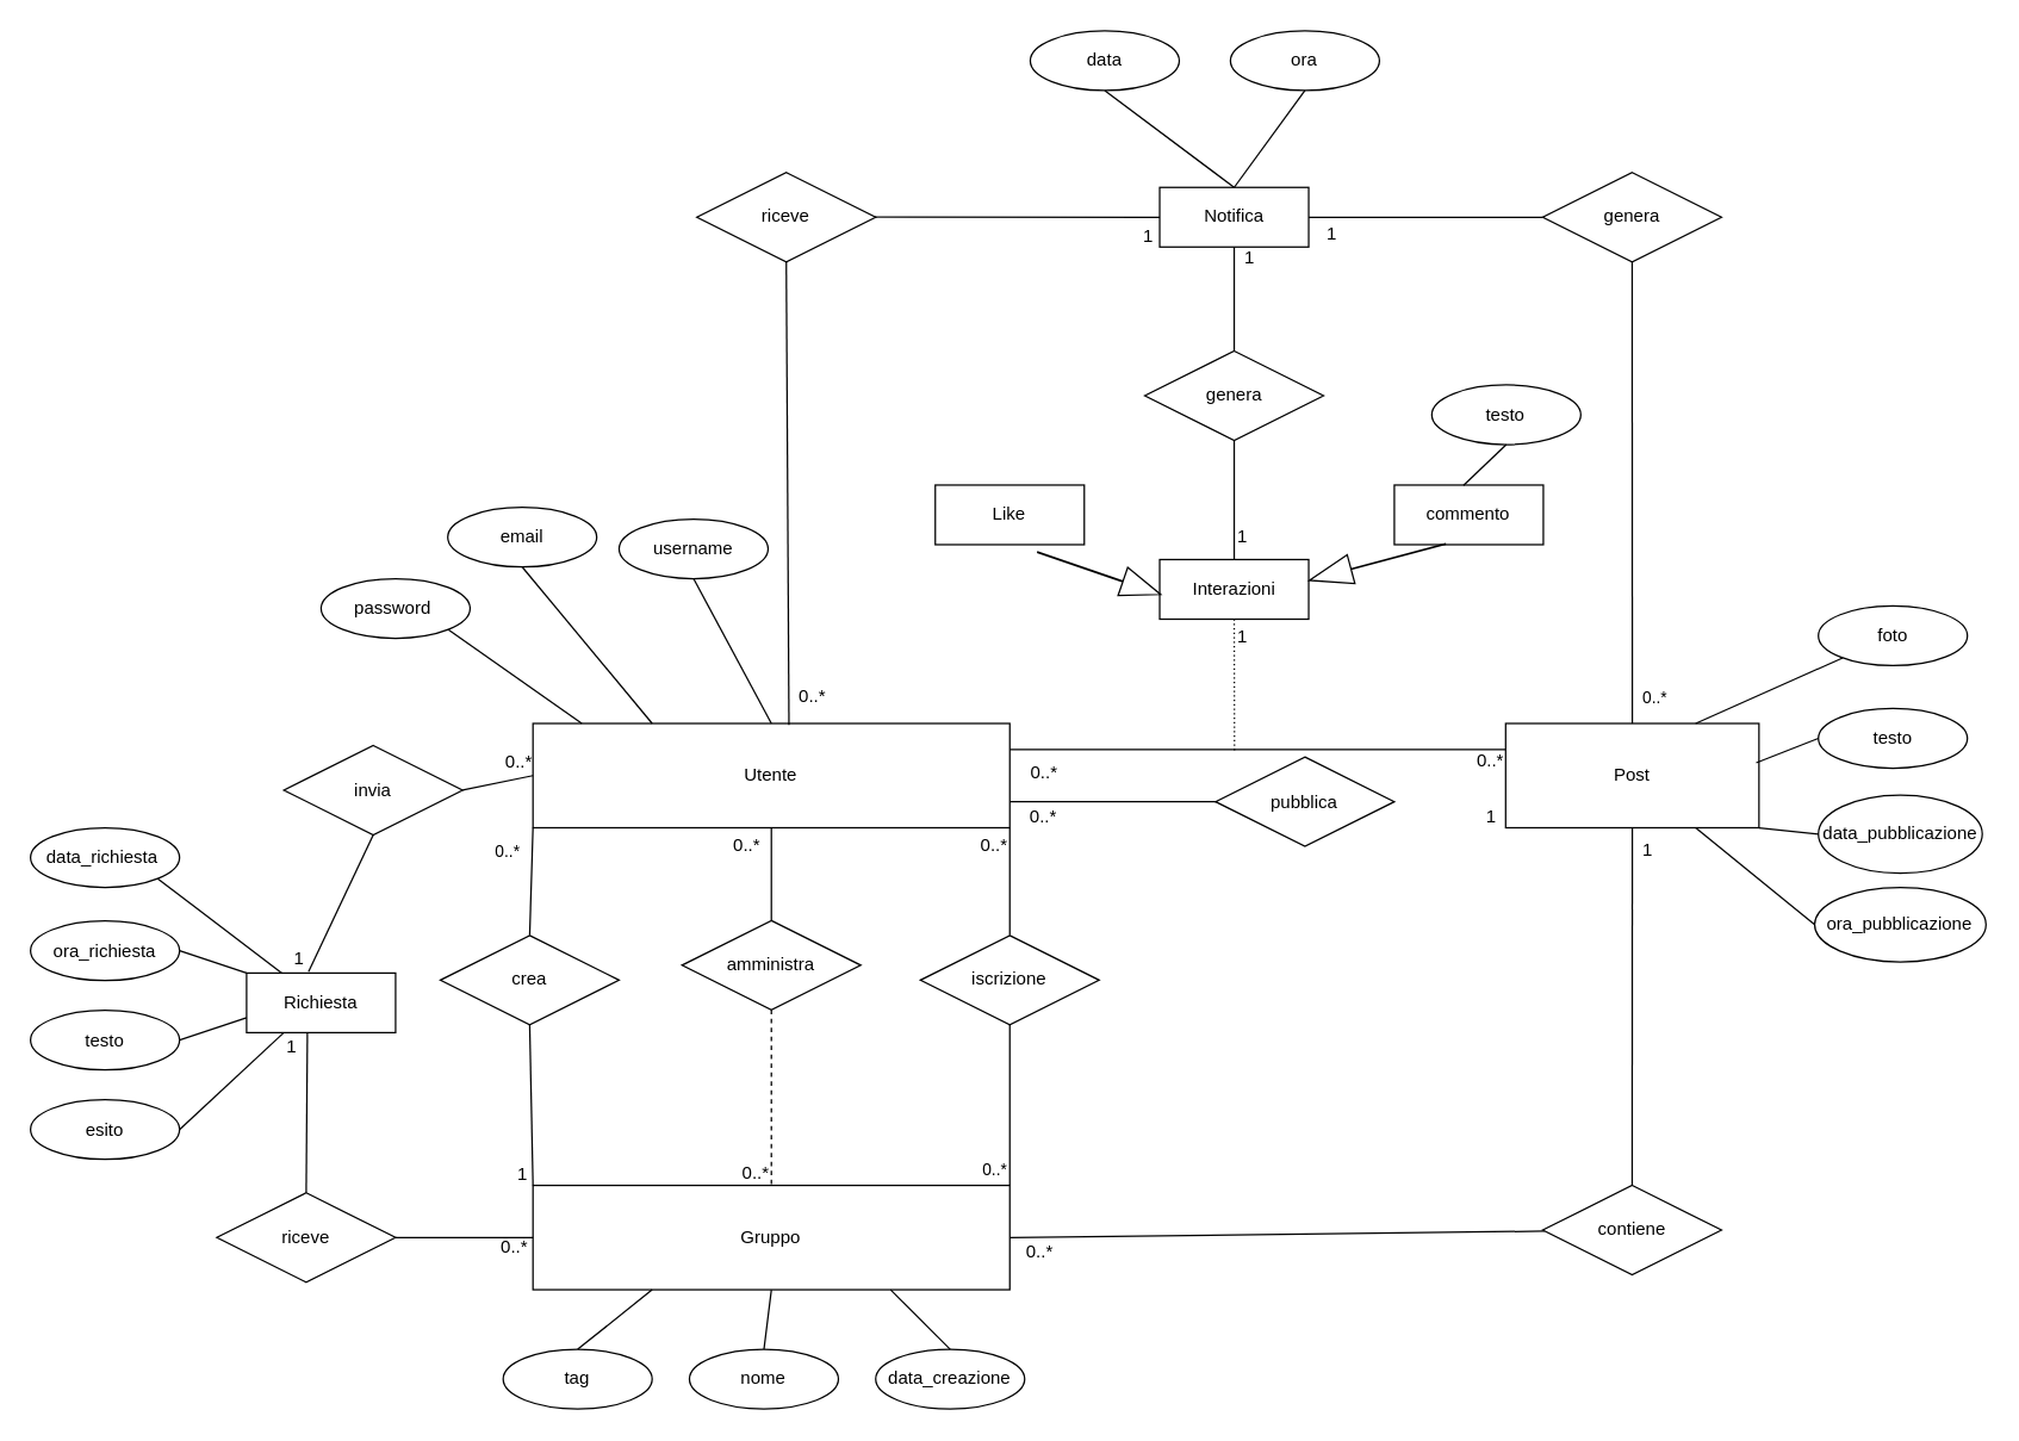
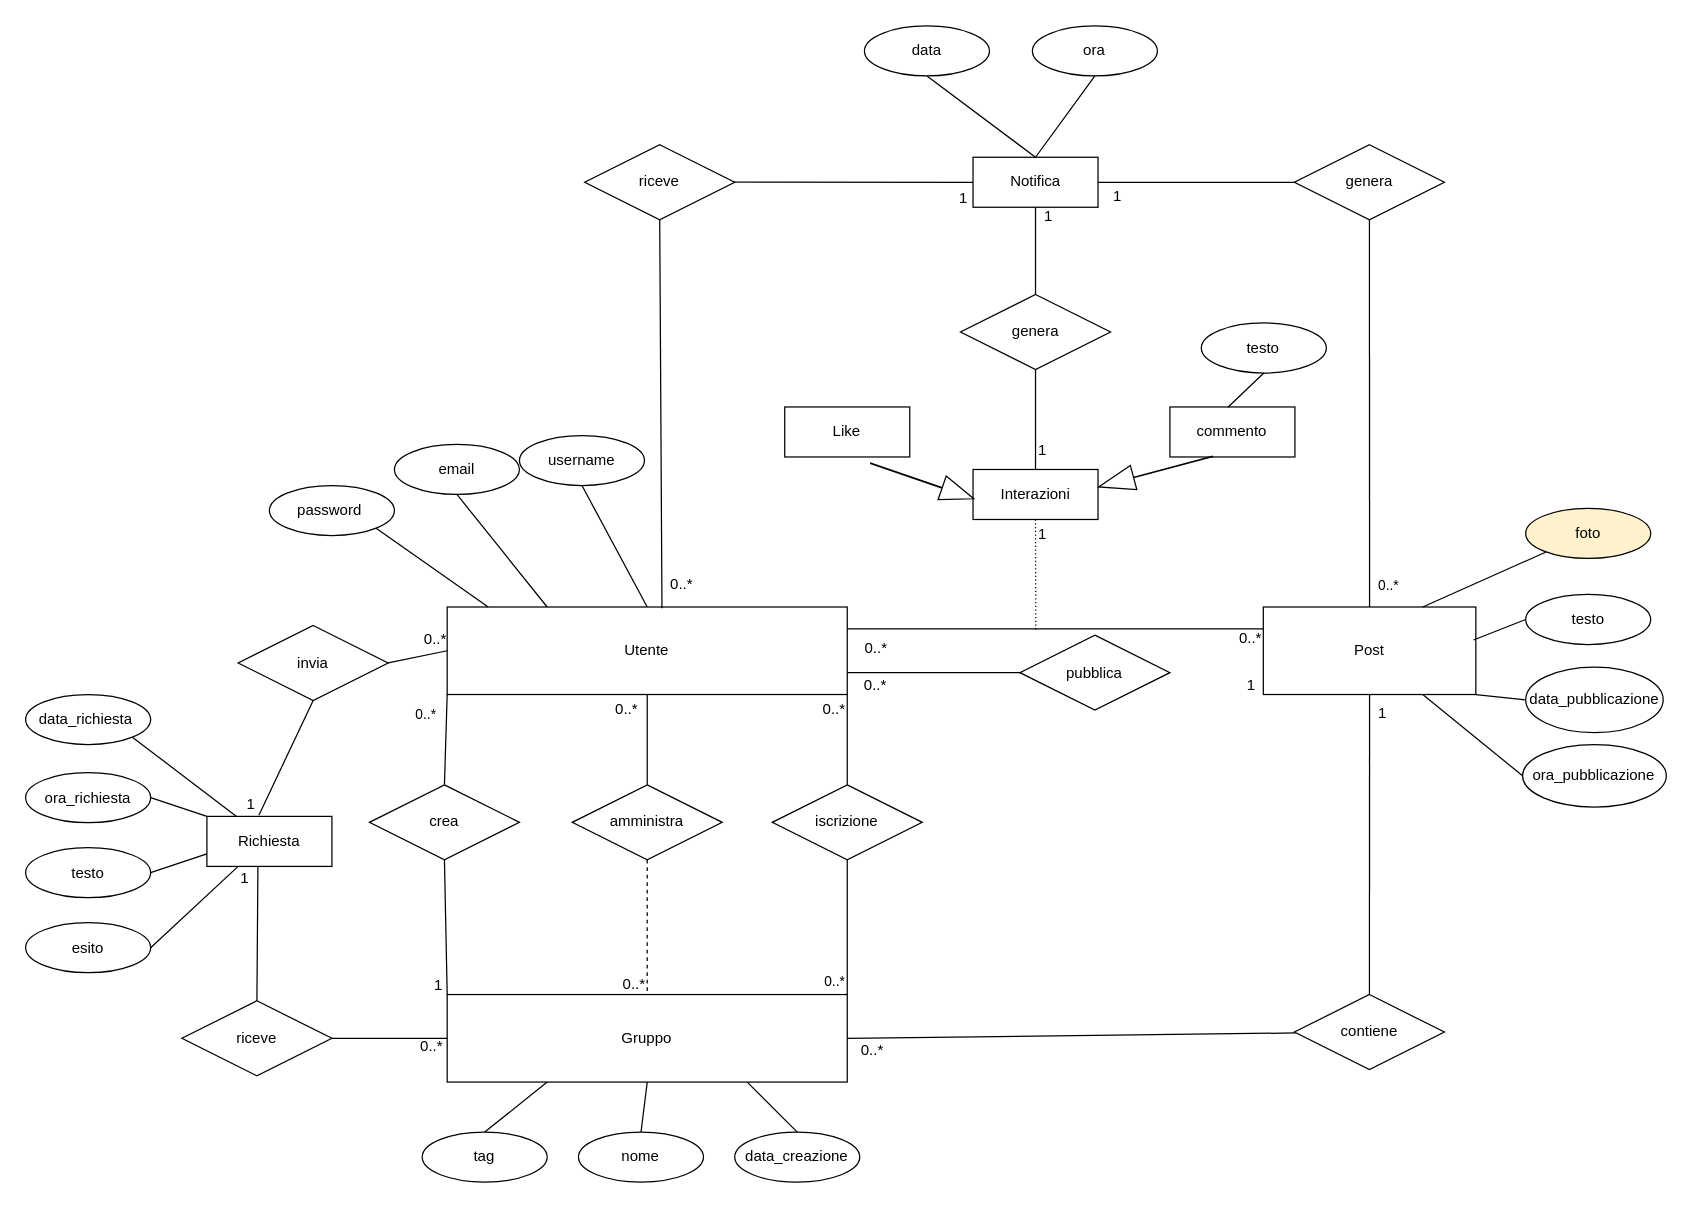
- <mxCell id="62" value="email" style="ellipse;whiteSpace=wrap;html=1;align=center;" parent="1" vertex="1"><mxGeometry x="300" y="340" width="100" height="40" as="geometry" /></mxCell>
+ <mxCell id="62" value="email" style="ellipse;whiteSpace=wrap;html=1;align=center;" parent="1" vertex="1"><mxGeometry x="315" y="355" width="100" height="40" as="geometry" /></mxCell>
- <mxCell id="49" value="foto" style="ellipse;whiteSpace=wrap;html=1;align=center;" parent="1" vertex="1"><mxGeometry x="1219.87" y="406.18" width="100" height="40" as="geometry" /></mxCell>
+ <mxCell id="49" value="foto" style="ellipse;whiteSpace=wrap;html=1;align=center;fillColor=#fff2cc;" parent="1" vertex="1"><mxGeometry x="1219.87" y="406.18" width="100" height="40" as="geometry" /></mxCell>
- <mxCell id="86" value="amministra" style="shape=rhombus;perimeter=rhombusPerimeter;whiteSpace=wrap;html=1;align=center;" vertex="1" parent="1"><mxGeometry x="457.2" y="617.25" width="120" height="60" as="geometry" /></mxCell>
+ <mxCell id="86" value="amministra" style="shape=rhombus;perimeter=rhombusPerimeter;whiteSpace=wrap;html=1;align=center;" vertex="1" parent="1"><mxGeometry x="457.2" y="627.25" width="120" height="60" as="geometry" /></mxCell>
